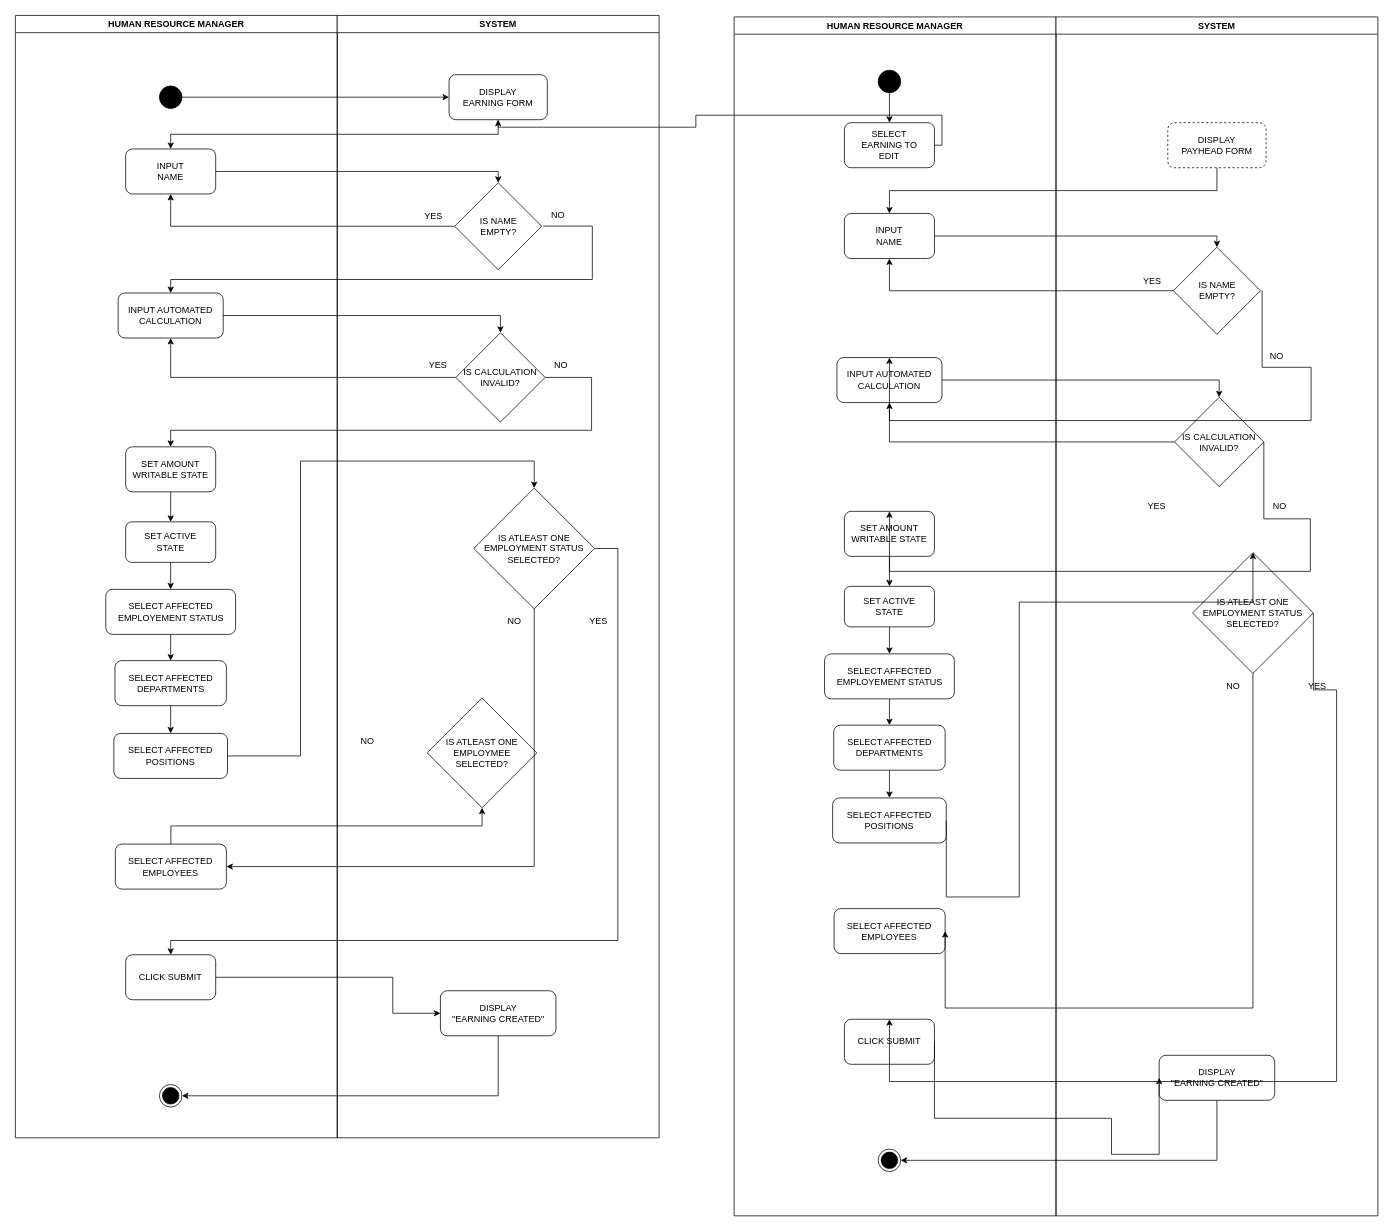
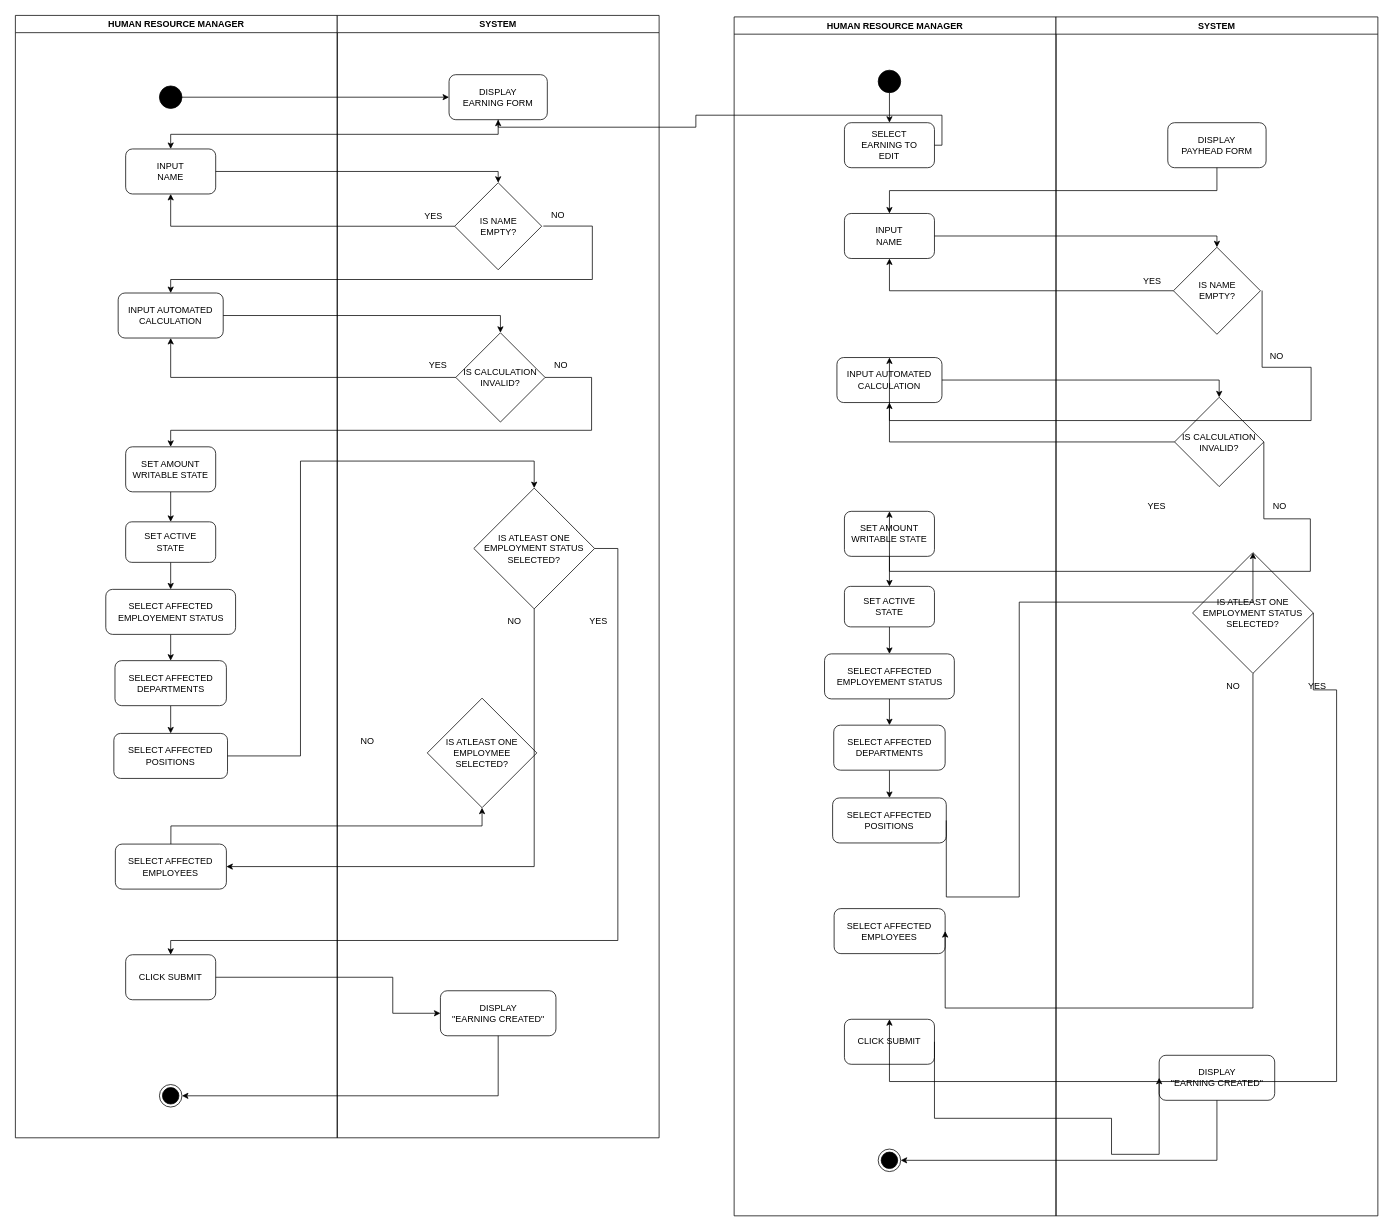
- <mxCell id="70" value="DISPLAY&lt;br&gt;PAYHEAD&amp;nbsp;FORM" style="rounded=1;whiteSpace=wrap;html=1;dashed=1;" vertex="1" parent="62"><mxGeometry x="149" y="141" width="131" height="60" as="geometry" /></mxCell>
+ <mxCell id="70" value="DISPLAY&lt;br&gt;PAYHEAD&amp;nbsp;FORM" style="rounded=1;whiteSpace=wrap;html=1;" vertex="1" parent="62"><mxGeometry x="149" y="141" width="131" height="60" as="geometry" /></mxCell>
